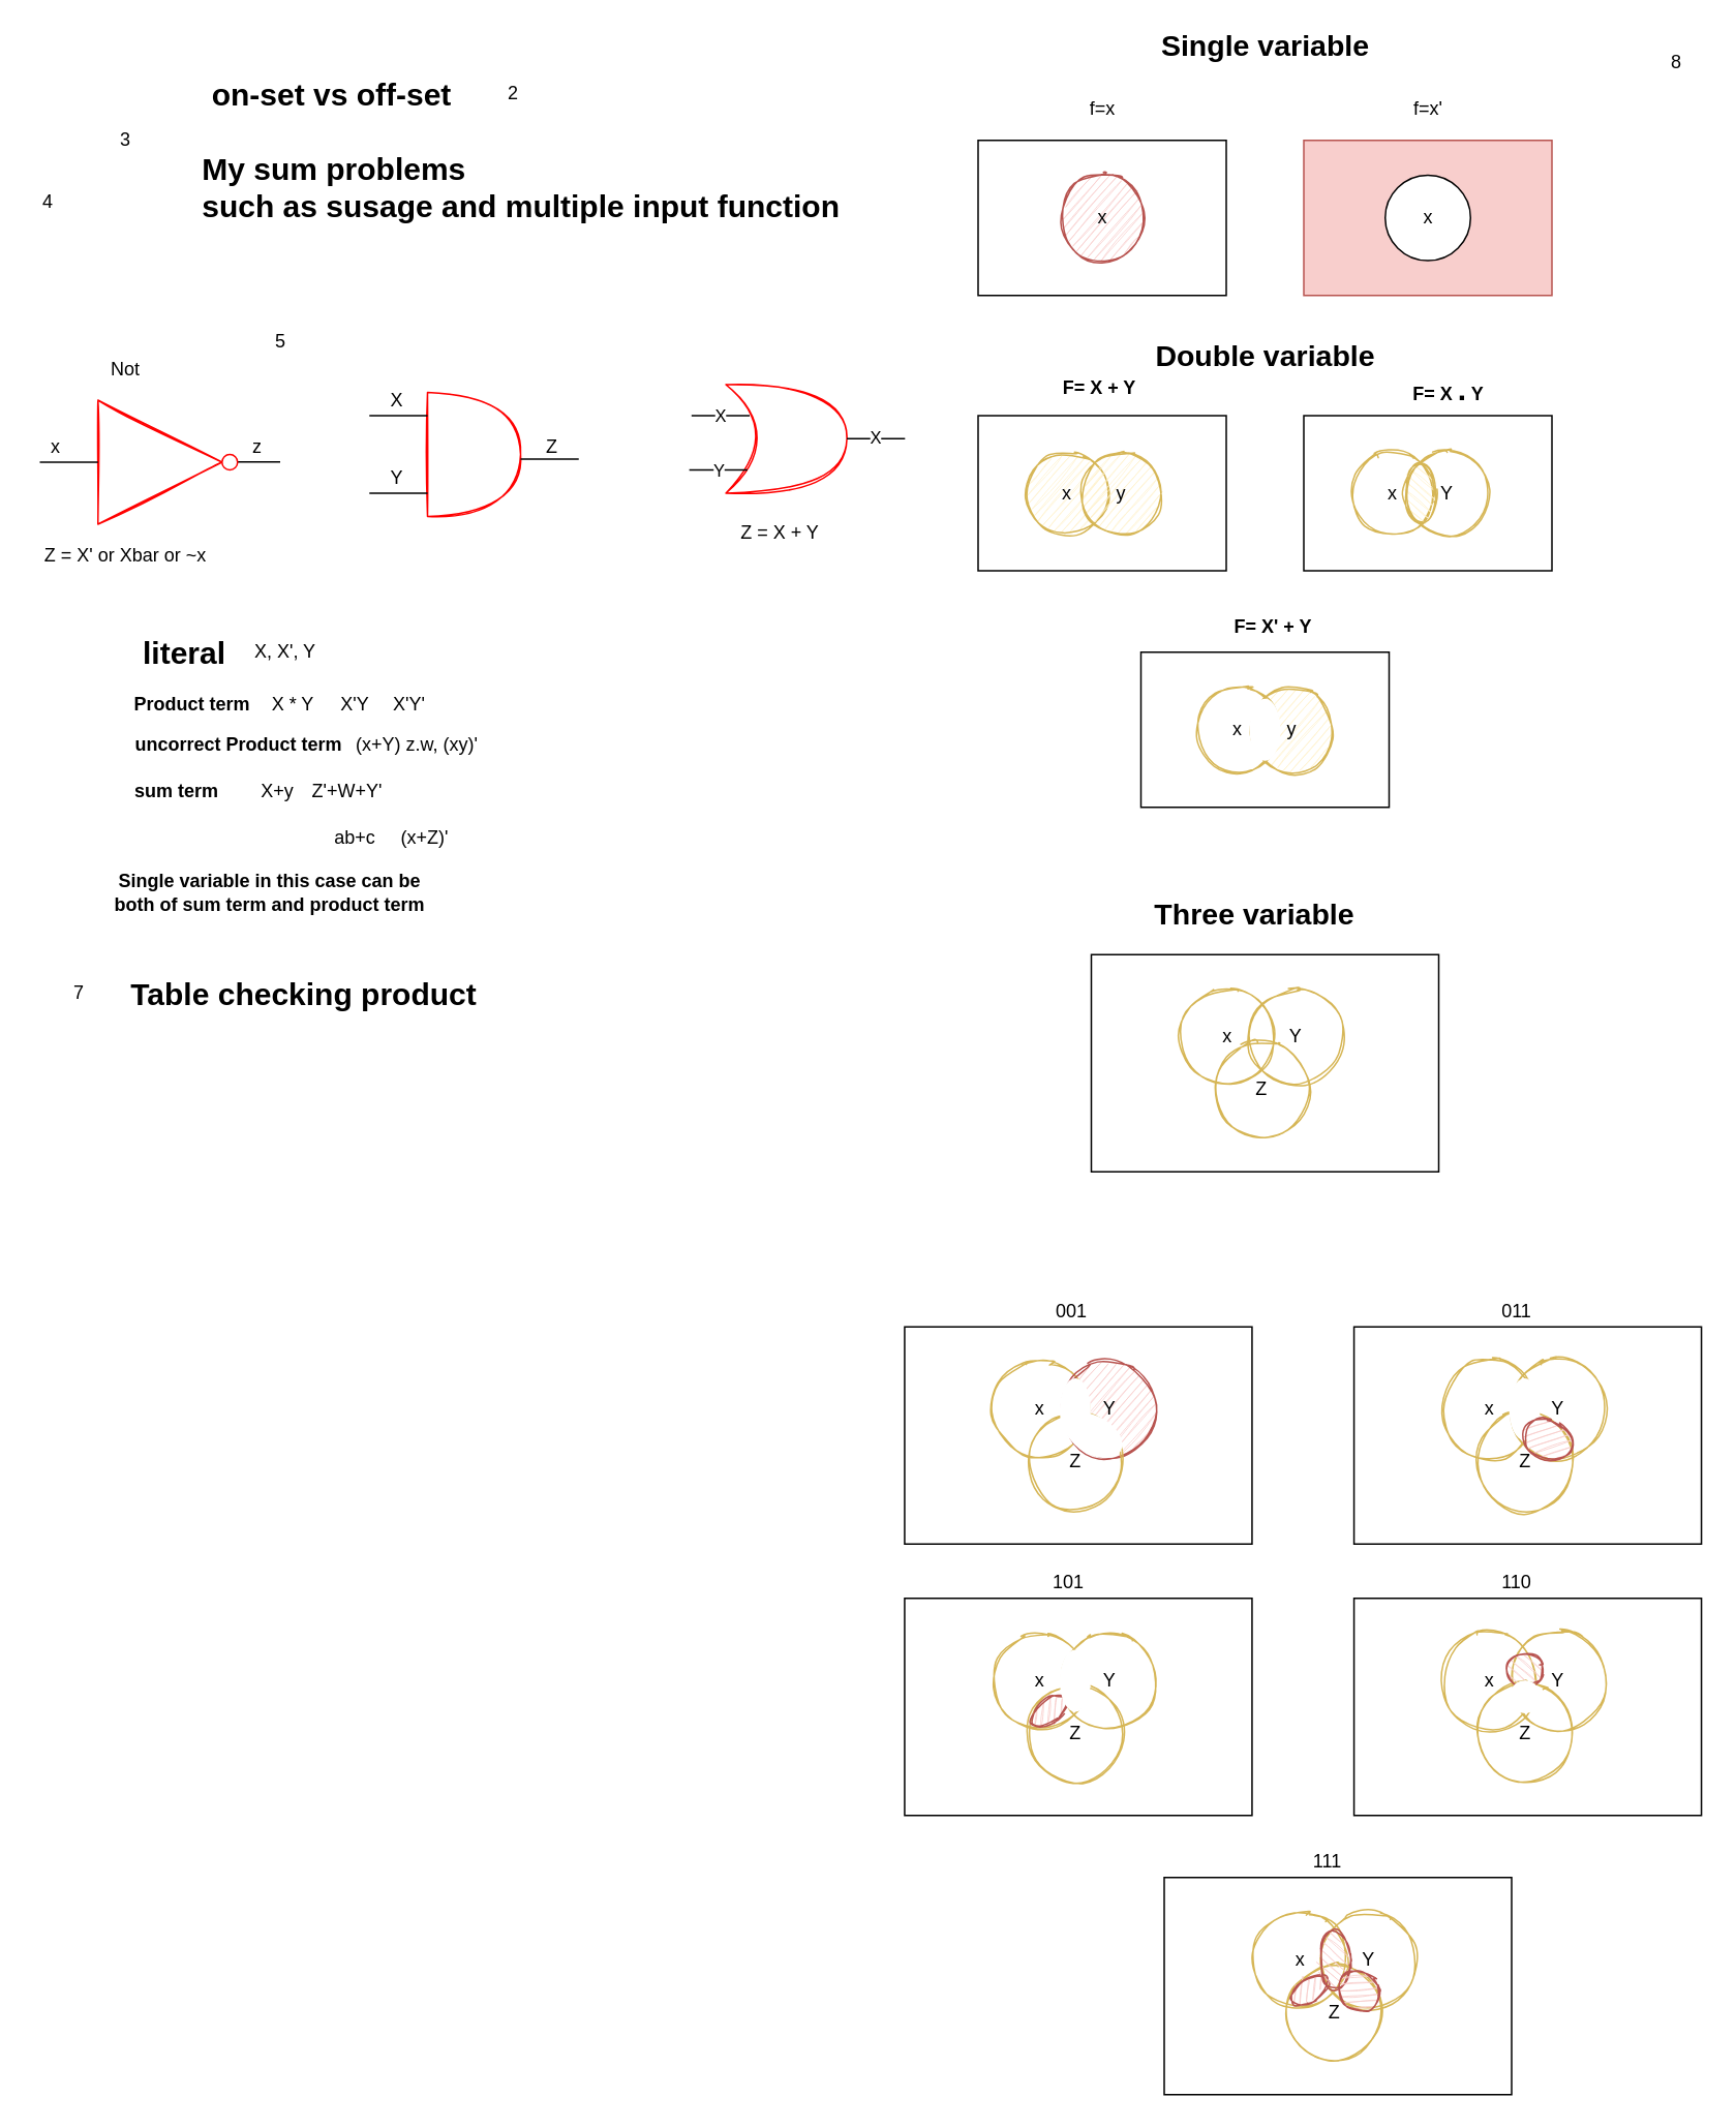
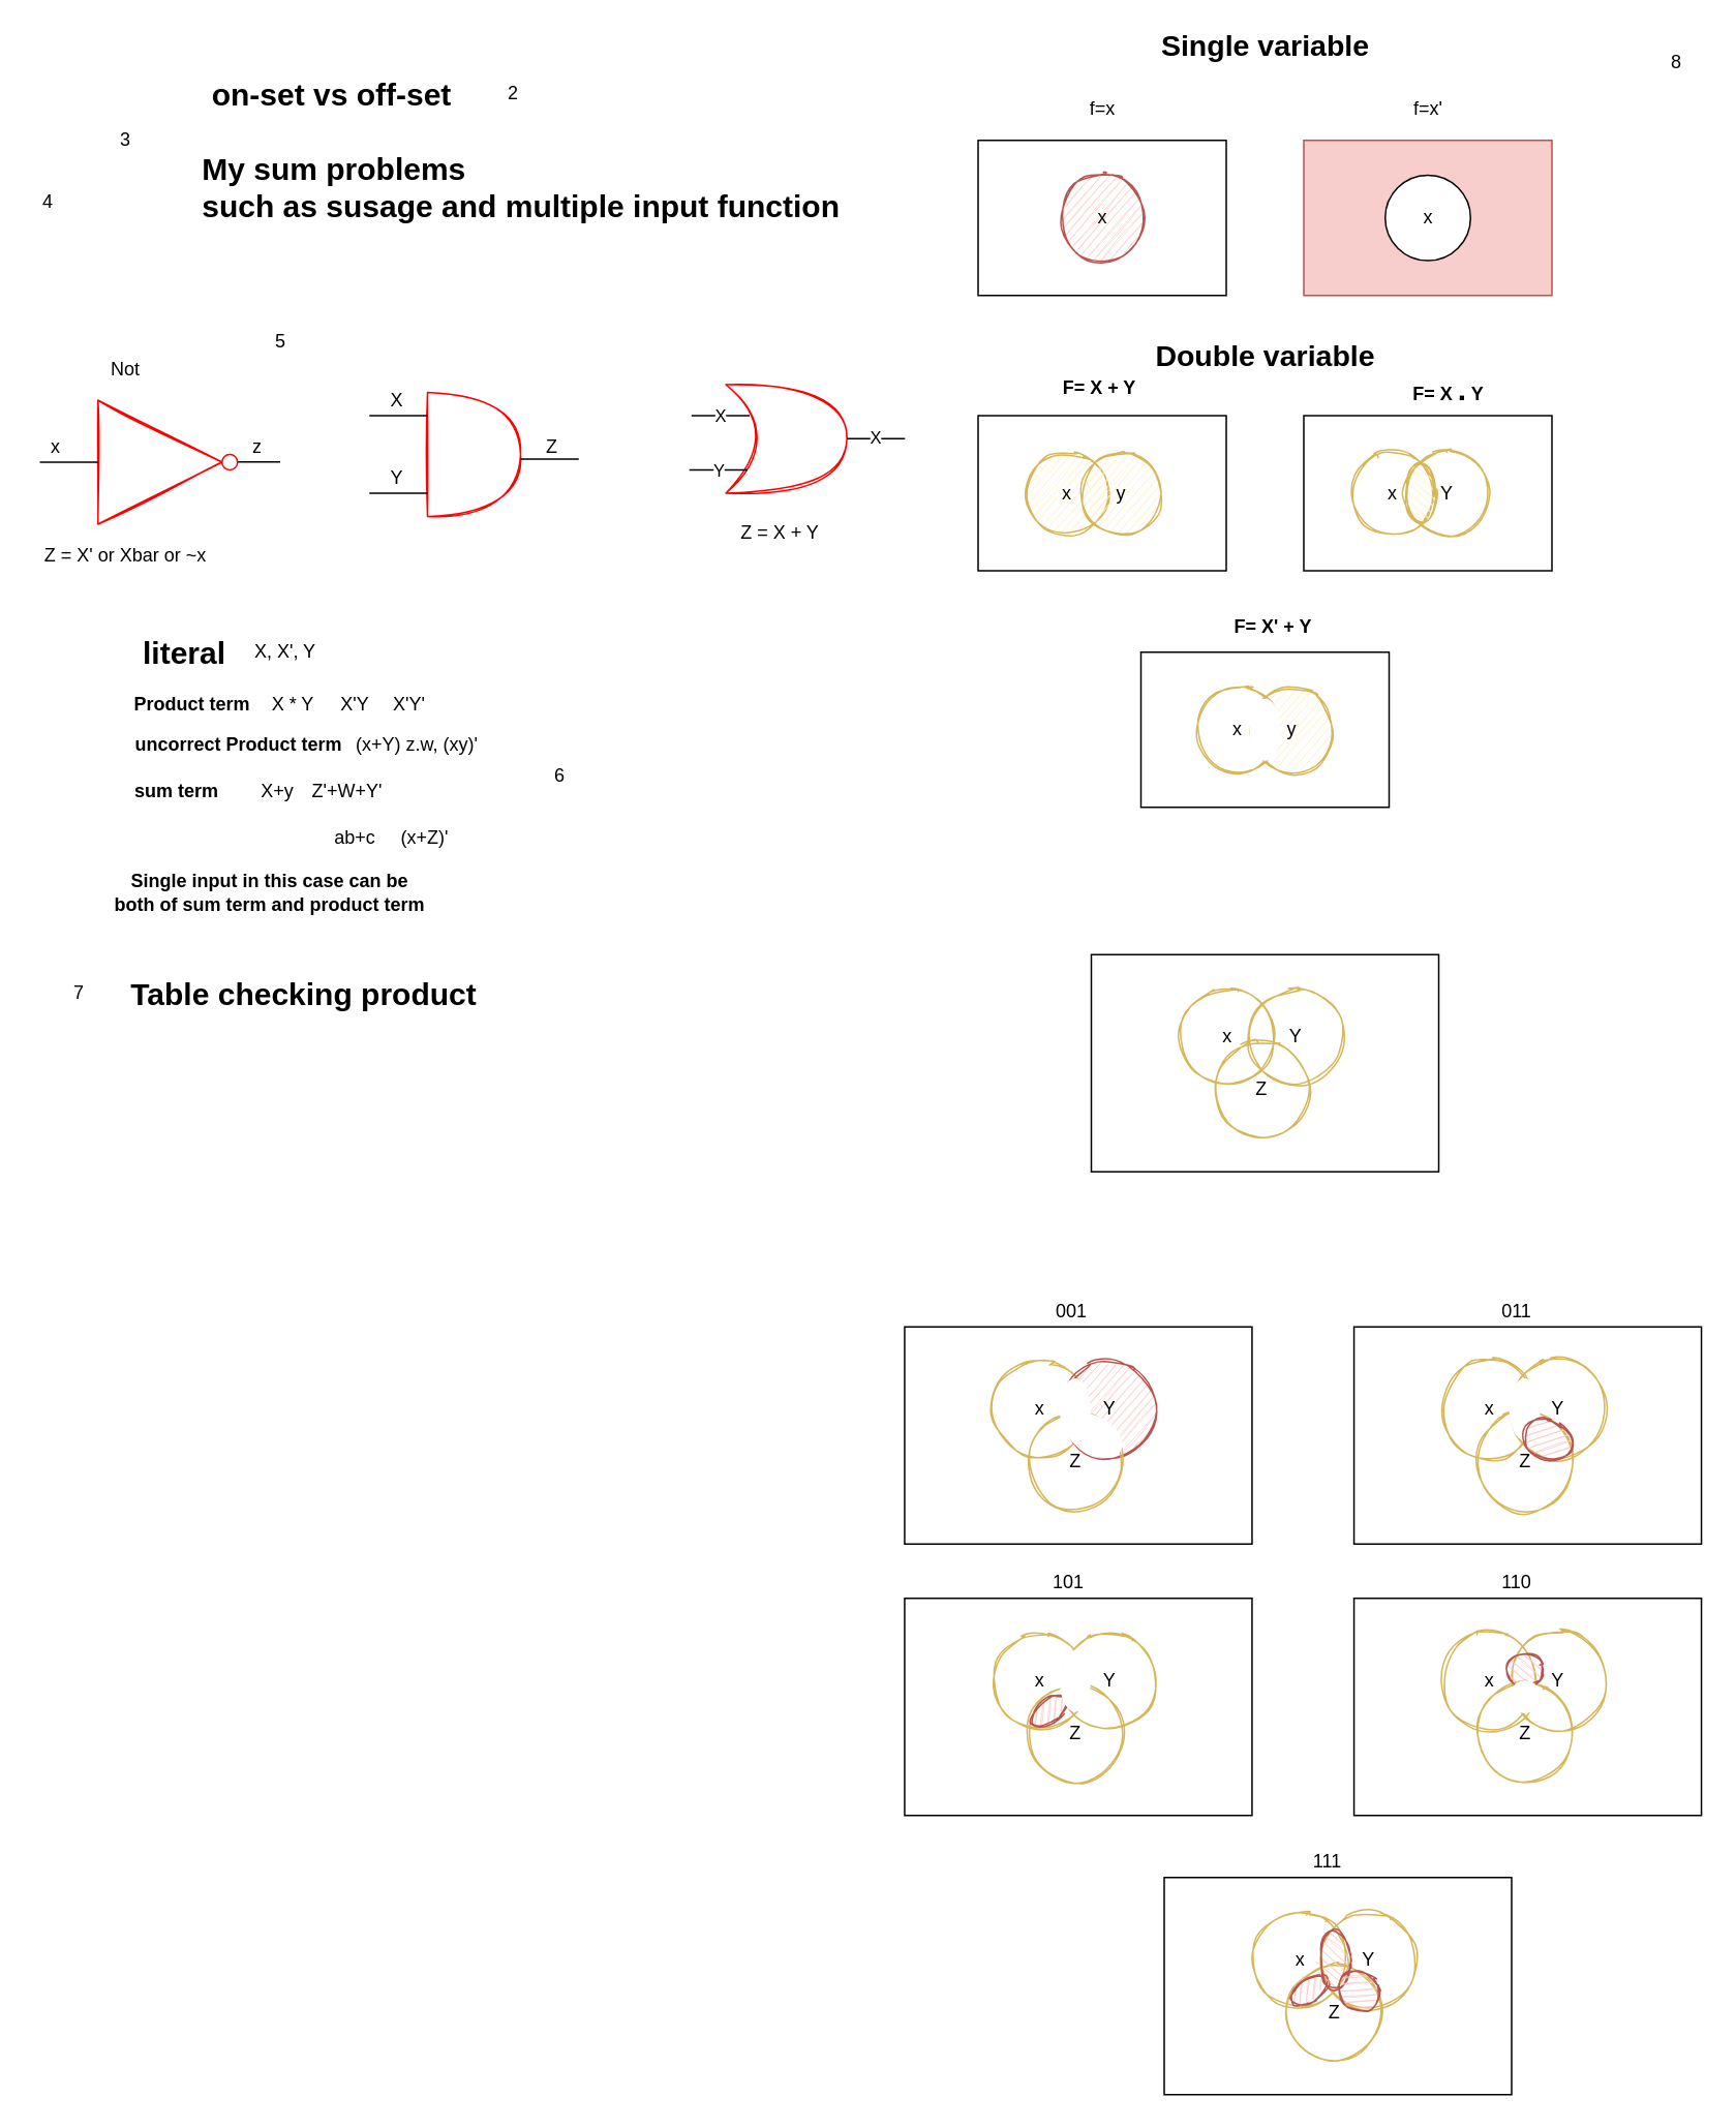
+ <mxCell id="106" value="6" style="text;html=1;align=center;verticalAlign=middle;resizable=0;points=[];autosize=1;" vertex="1" parent="1"><mxGeometry x="350" y="490" width="20" height="20" as="geometry" /></mxCell>
- <mxCell id="98" value="Single variable in this case can be&lt;br&gt;both of sum term and product term" style="text;html=1;align=center;verticalAlign=middle;resizable=0;points=[];autosize=1;fontStyle=1" vertex="1" parent="1"><mxGeometry x="62.5" y="560" width="220" height="30" as="geometry" /></mxCell>
+ <mxCell id="98" value="Single input in this case can be&lt;br&gt;both of sum term and product term" style="text;html=1;align=center;verticalAlign=middle;resizable=0;points=[];autosize=1;fontStyle=1" vertex="1" parent="1"><mxGeometry x="62.5" y="560" width="220" height="30" as="geometry" /></mxCell>
- <mxCell id="24" value="&lt;b&gt;&lt;font style=&quot;font-size: 19px&quot;&gt;Three variable&lt;/font&gt;&lt;/b&gt;" style="text;html=1;align=center;verticalAlign=middle;resizable=0;points=[];autosize=1;" vertex="1" parent="1"><mxGeometry x="738" y="580" width="140" height="20" as="geometry" /></mxCell>
